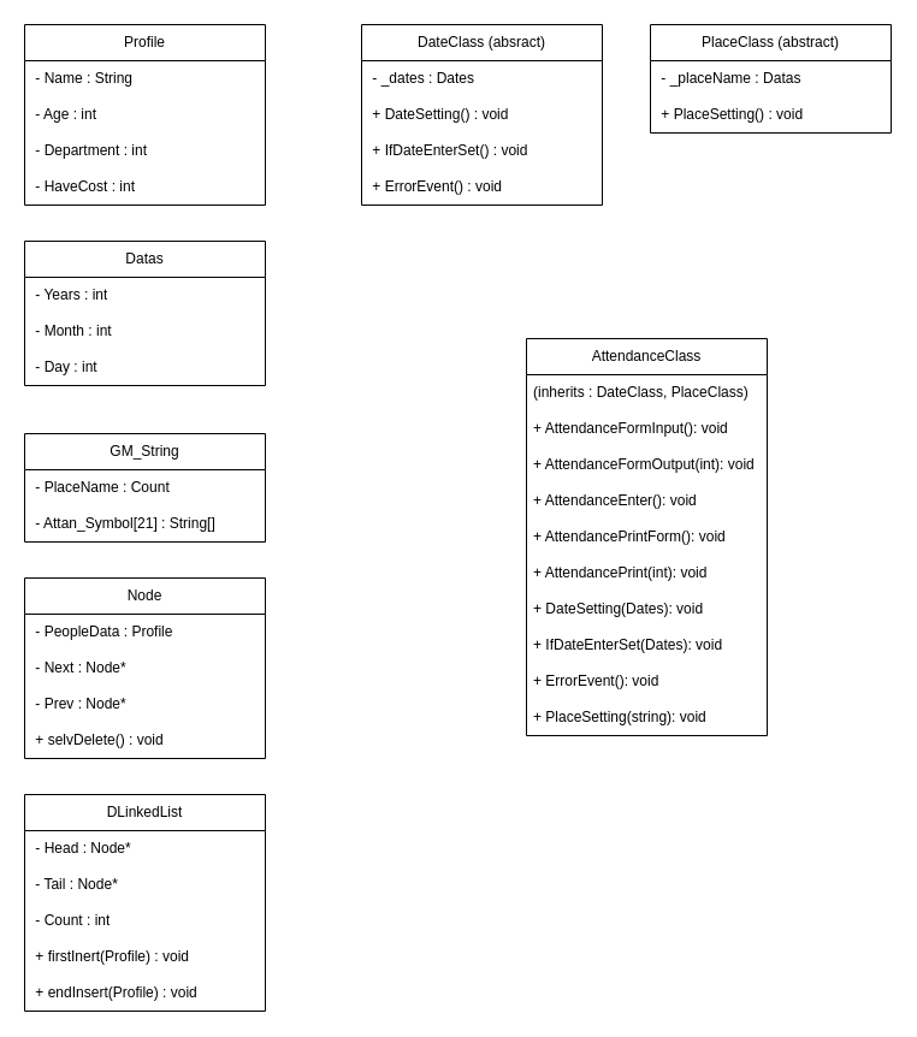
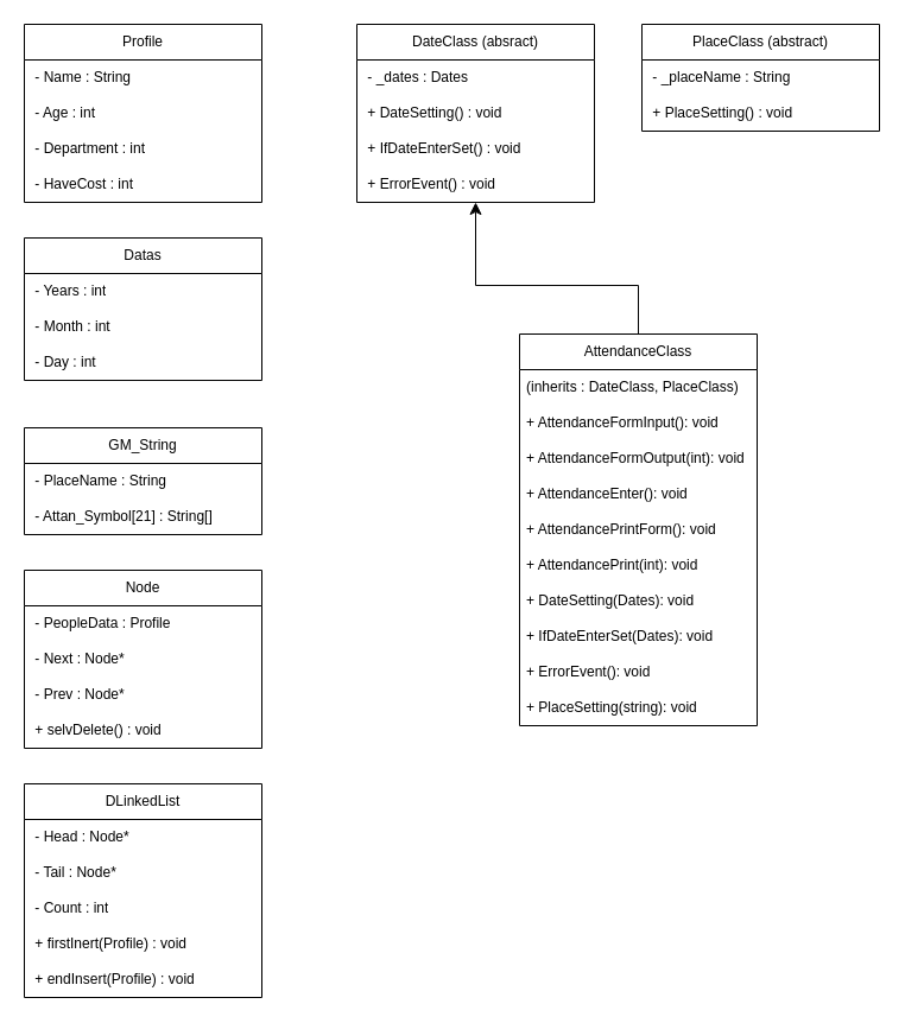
- <mxCell id="31" value="&amp;nbsp;- _placeName : Datas" style="text;align=left;verticalAlign=middle;spacingLeft=4;spacingRight=4;overflow=hidden;points=[[0,0.5],[1,0.5]];portConstraint=eastwest;rotatable=0;whiteSpace=wrap;html=1;fontColor=light-dark(#000000,#6B6B6B);" vertex="1" parent="30"><mxGeometry y="30" width="200" height="30" as="geometry" /></mxCell>
+ <mxCell id="31" value="&amp;nbsp;- _placeName : String" style="text;align=left;verticalAlign=middle;spacingLeft=4;spacingRight=4;overflow=hidden;points=[[0,0.5],[1,0.5]];portConstraint=eastwest;rotatable=0;whiteSpace=wrap;html=1;fontColor=light-dark(#000000,#6B6B6B);" vertex="1" parent="30"><mxGeometry y="30" width="200" height="30" as="geometry" /></mxCell>
+ <mxCell id="44" value="" style="edgeStyle=elbowEdgeStyle;elbow=vertical;endArrow=classic;html=1;curved=0;rounded=0;endSize=8;startSize=8;fontSize=12;exitX=0.5;exitY=0;exitDx=0;exitDy=0;fontColor=light-dark(#000000,#6B6B6B);" edge="1" parent="1" source="33" target="25"><mxGeometry width="50" height="50" relative="1" as="geometry"><mxPoint x="560" y="300" as="sourcePoint" /><mxPoint x="610" y="250" as="targetPoint" /><Array as="points"><mxPoint x="540" y="240" /></Array></mxGeometry></mxCell>
- <mxCell id="12" value="&amp;nbsp;- PlaceName : Count" style="text;align=left;verticalAlign=middle;spacingLeft=4;spacingRight=4;overflow=hidden;points=[[0,0.5],[1,0.5]];portConstraint=eastwest;rotatable=0;whiteSpace=wrap;html=1;fontColor=light-dark(#000000,#6B6B6B);" vertex="1" parent="11"><mxGeometry y="30" width="200" height="30" as="geometry" /></mxCell>
+ <mxCell id="12" value="&amp;nbsp;- PlaceName : String" style="text;align=left;verticalAlign=middle;spacingLeft=4;spacingRight=4;overflow=hidden;points=[[0,0.5],[1,0.5]];portConstraint=eastwest;rotatable=0;whiteSpace=wrap;html=1;fontColor=light-dark(#000000,#6B6B6B);" vertex="1" parent="11"><mxGeometry y="30" width="200" height="30" as="geometry" /></mxCell>
